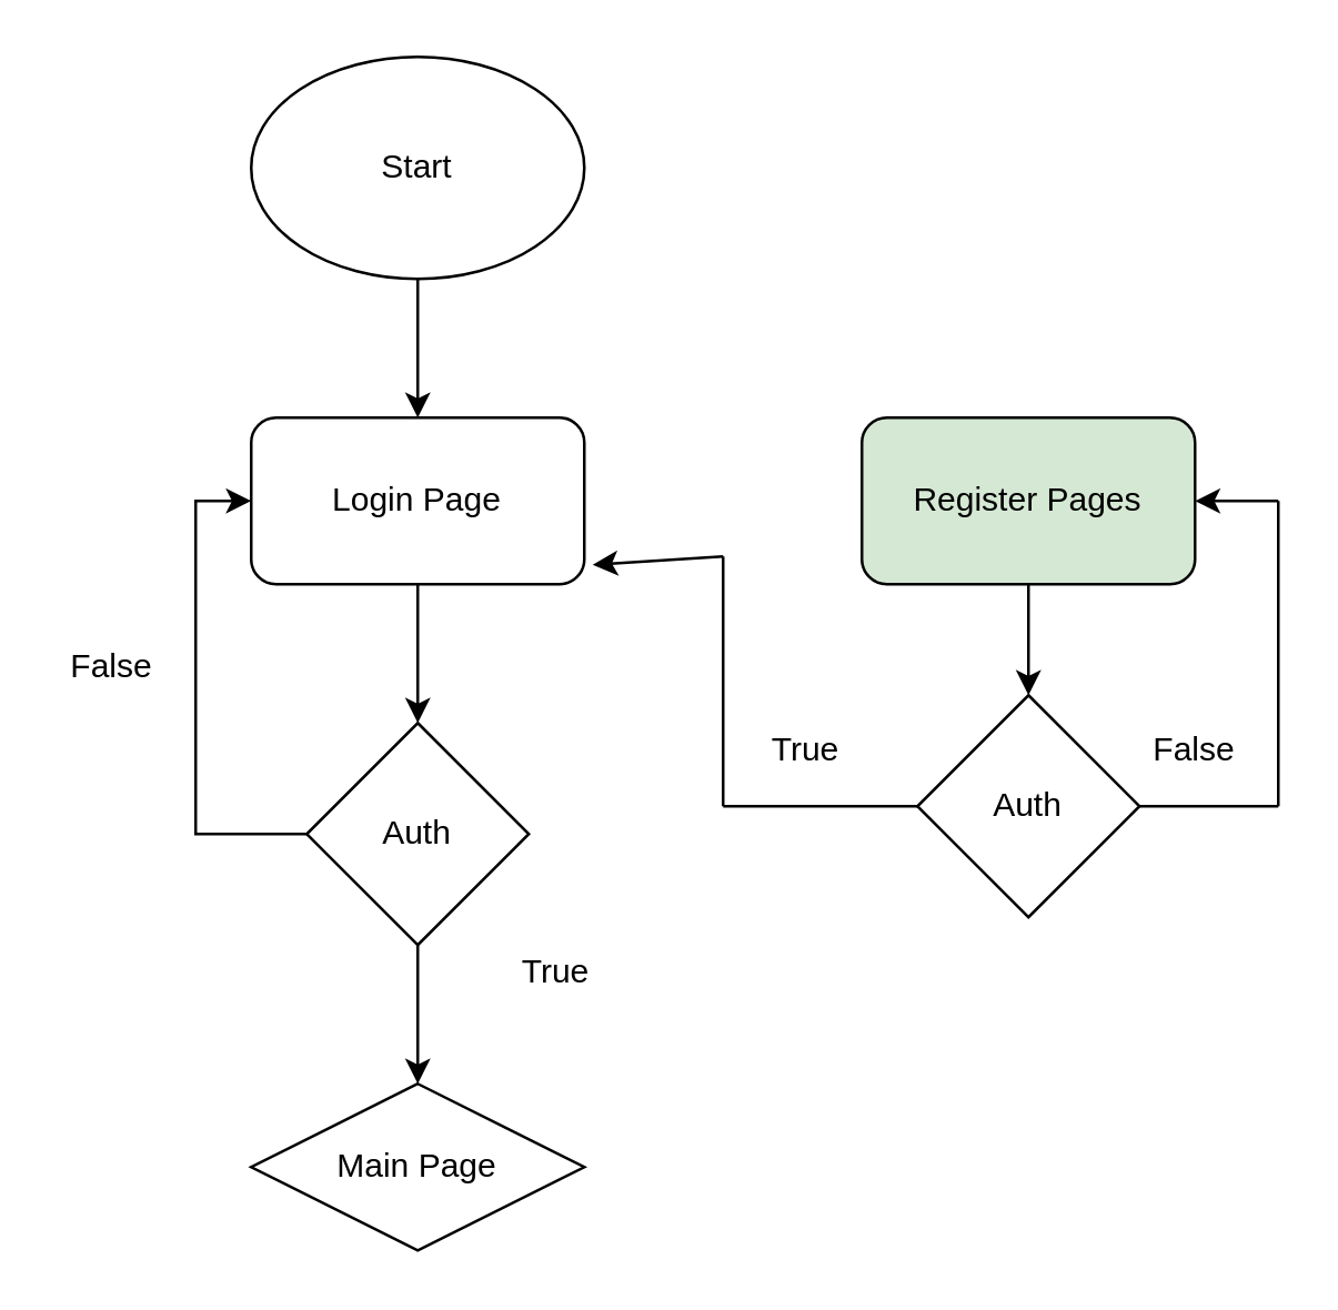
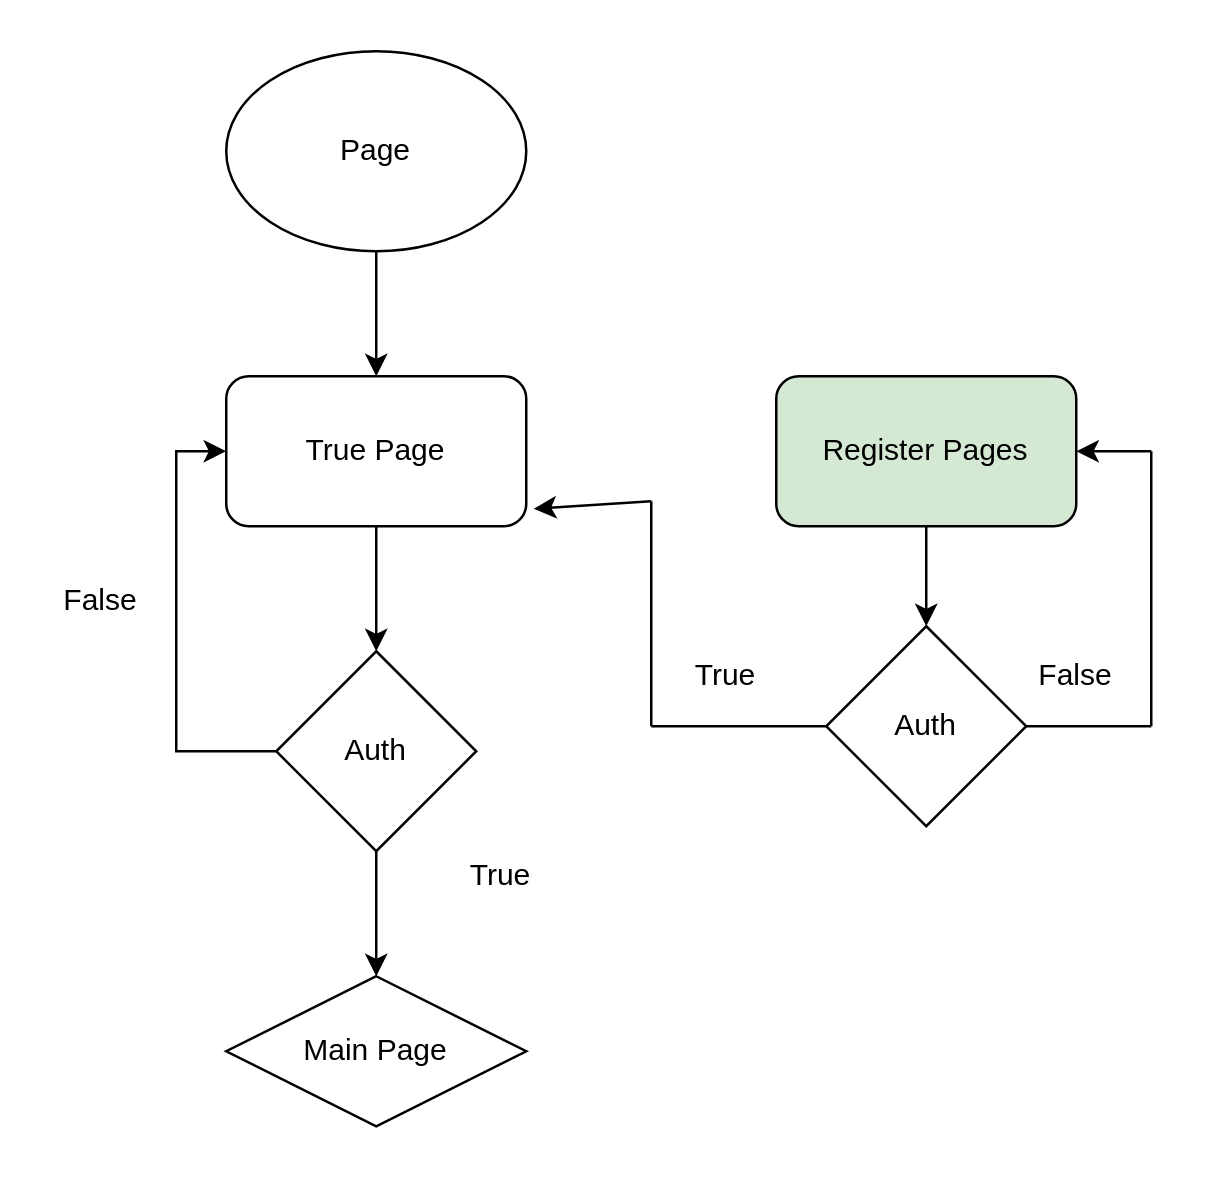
- <mxCell id="3" value="Start" style="ellipse;whiteSpace=wrap;html=1;" vertex="1" parent="1"><mxGeometry x="90" y="20" width="120" height="80" as="geometry" /></mxCell>
+ <mxCell id="3" value="Page" style="ellipse;whiteSpace=wrap;html=1;" vertex="1" parent="1"><mxGeometry x="90" y="20" width="120" height="80" as="geometry" /></mxCell>
- <mxCell id="5" value="Login Page" style="rounded=1;whiteSpace=wrap;html=1;" vertex="1" parent="1"><mxGeometry x="90" y="150" width="120" height="60" as="geometry" /></mxCell>
+ <mxCell id="5" value="True Page" style="rounded=1;whiteSpace=wrap;html=1;" vertex="1" parent="1"><mxGeometry x="90" y="150" width="120" height="60" as="geometry" /></mxCell>
